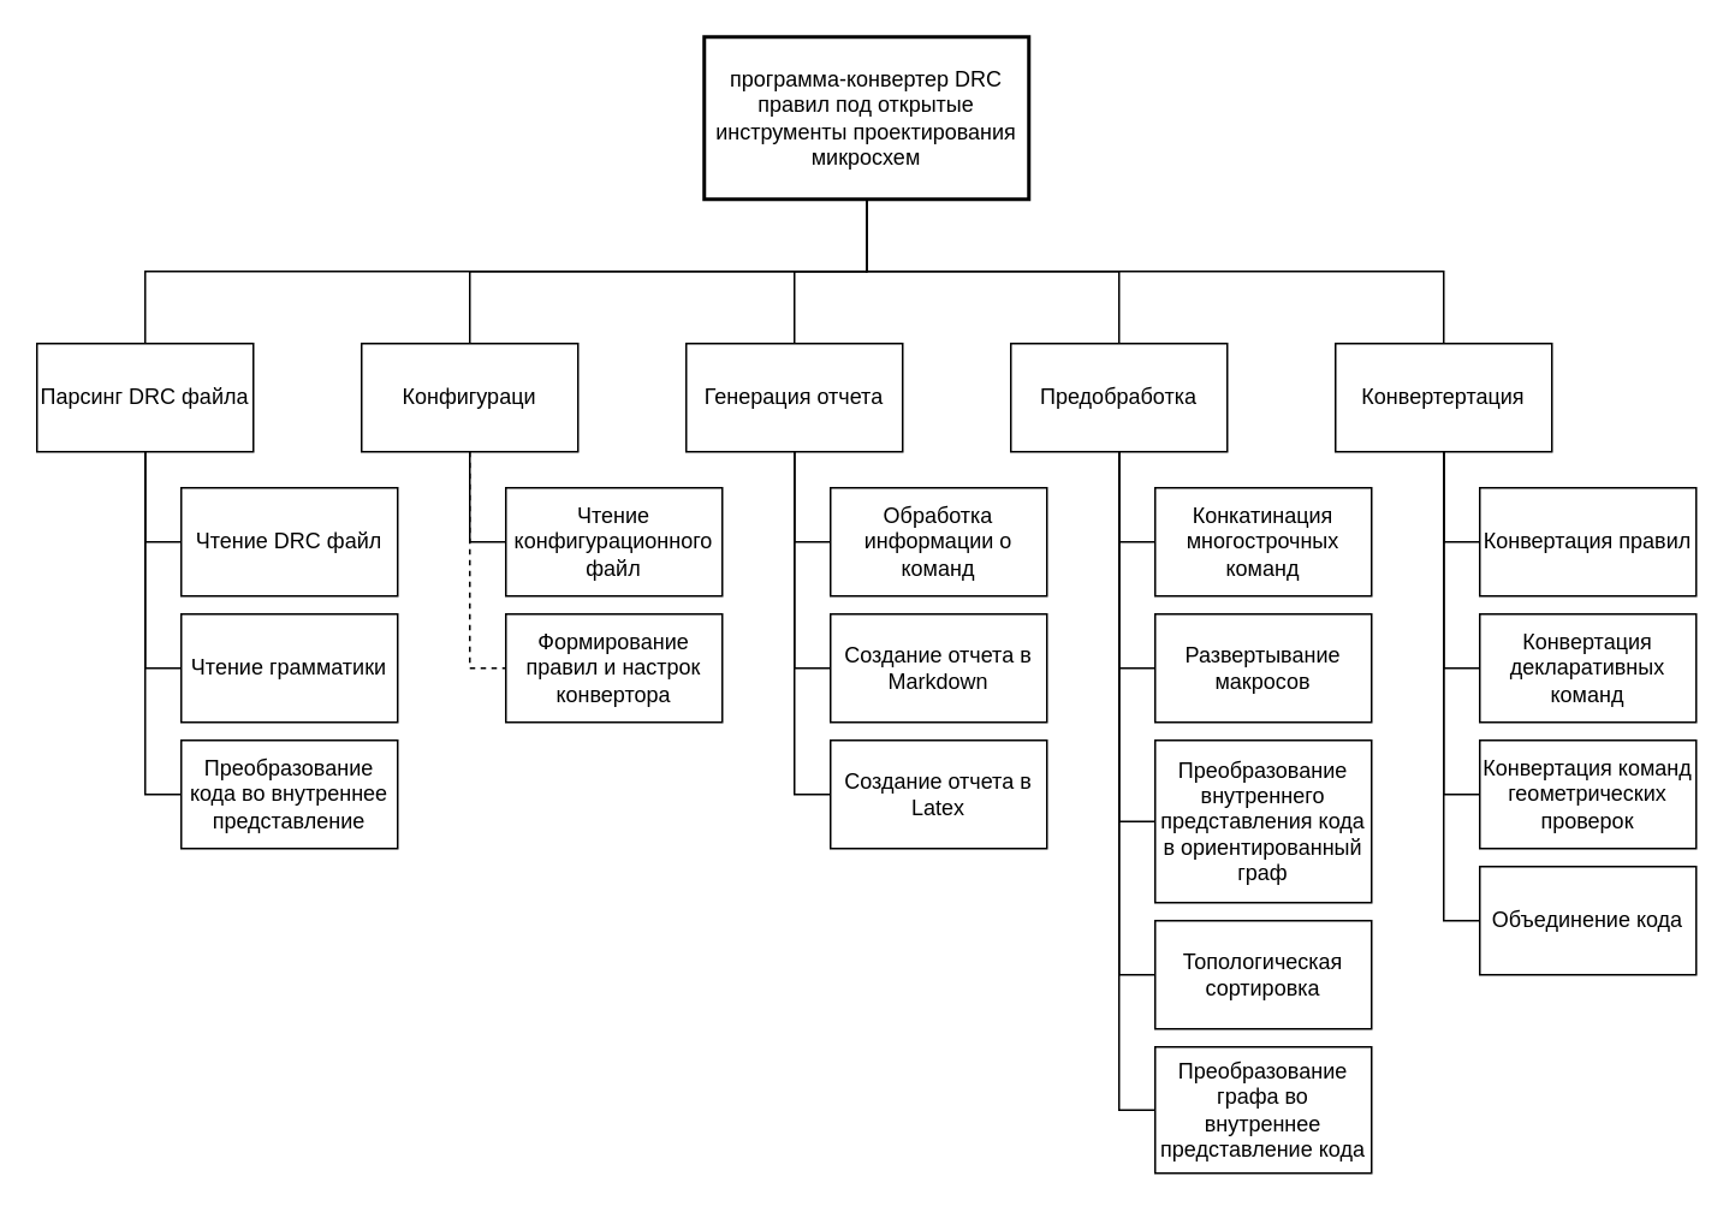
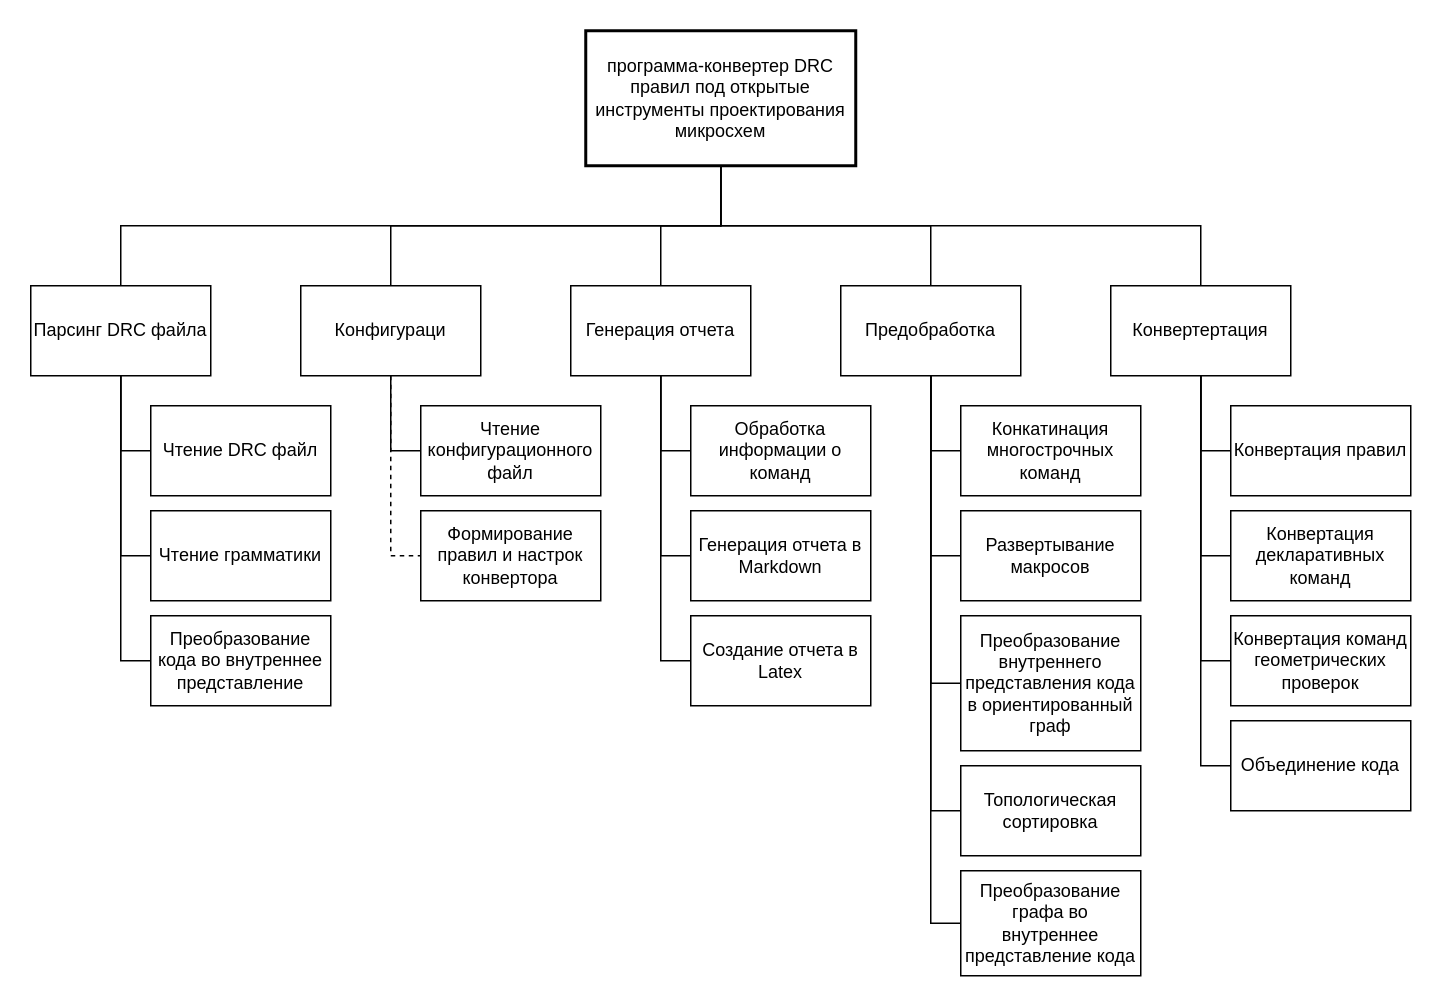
- <mxCell id="33" value="Создание отчета в Markdown" style="rounded=0;whiteSpace=wrap;html=1;" vertex="1" parent="1"><mxGeometry x="460" y="340" width="120" height="60" as="geometry" /></mxCell>
+ <mxCell id="33" value="Генерация отчета в Markdown" style="rounded=0;whiteSpace=wrap;html=1;" vertex="1" parent="1"><mxGeometry x="460" y="340" width="120" height="60" as="geometry" /></mxCell>
